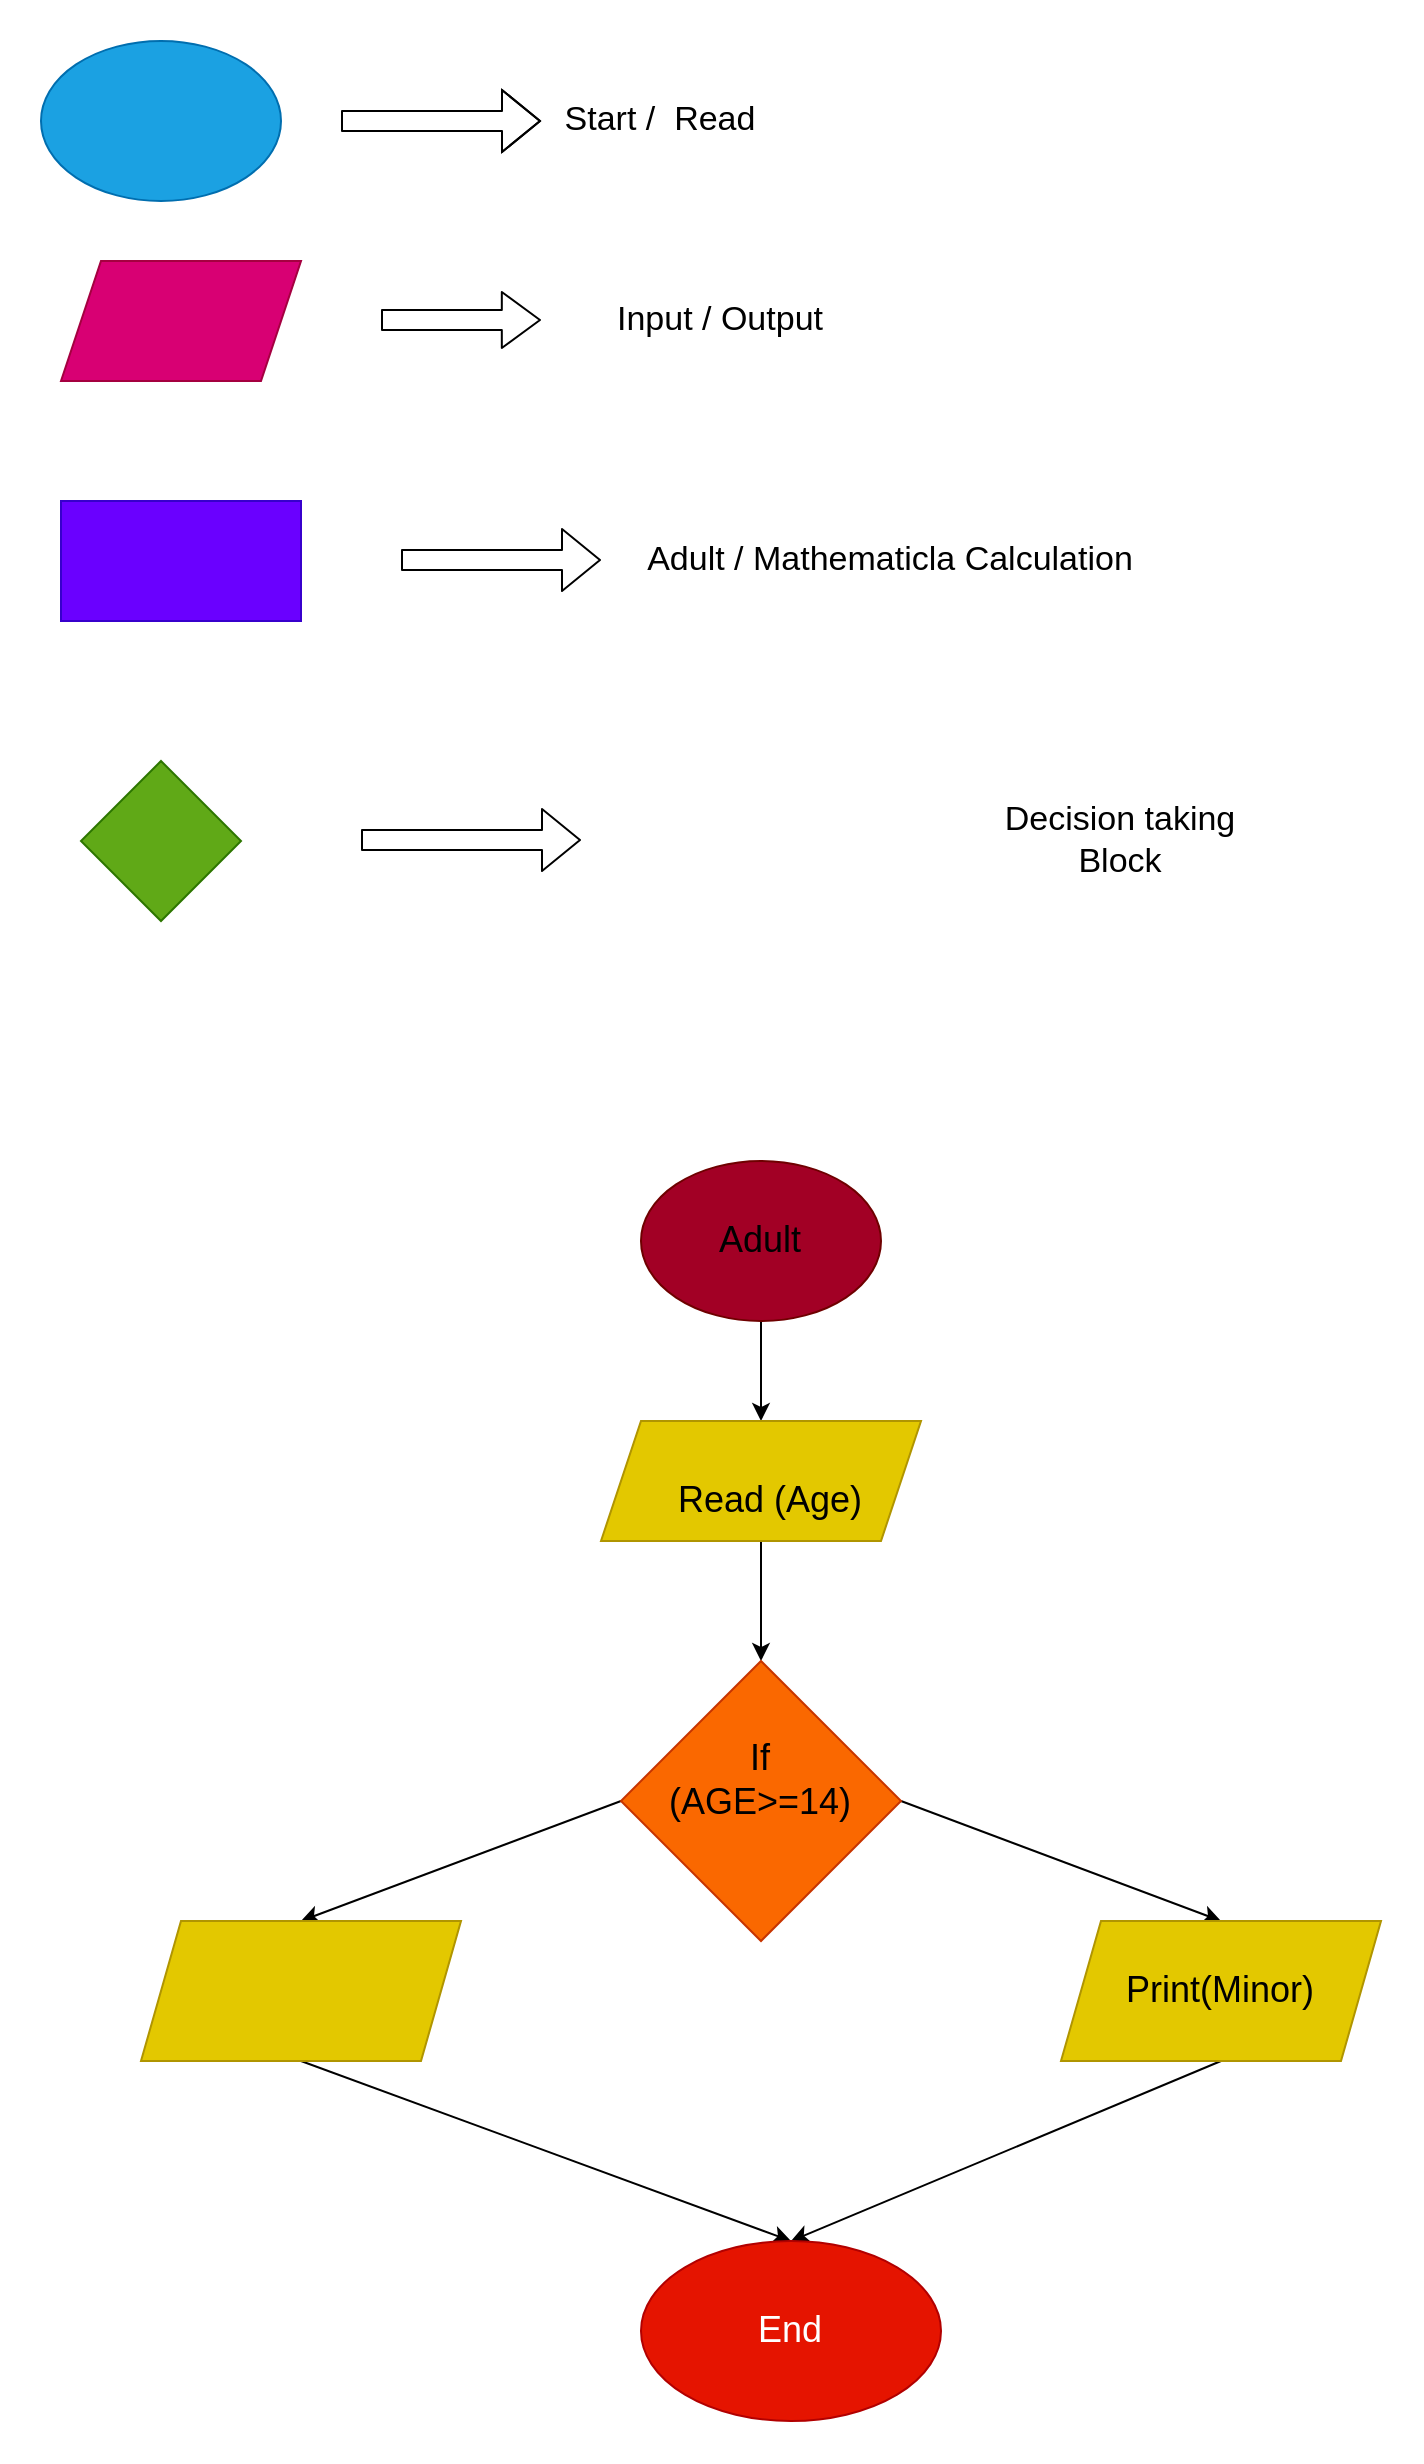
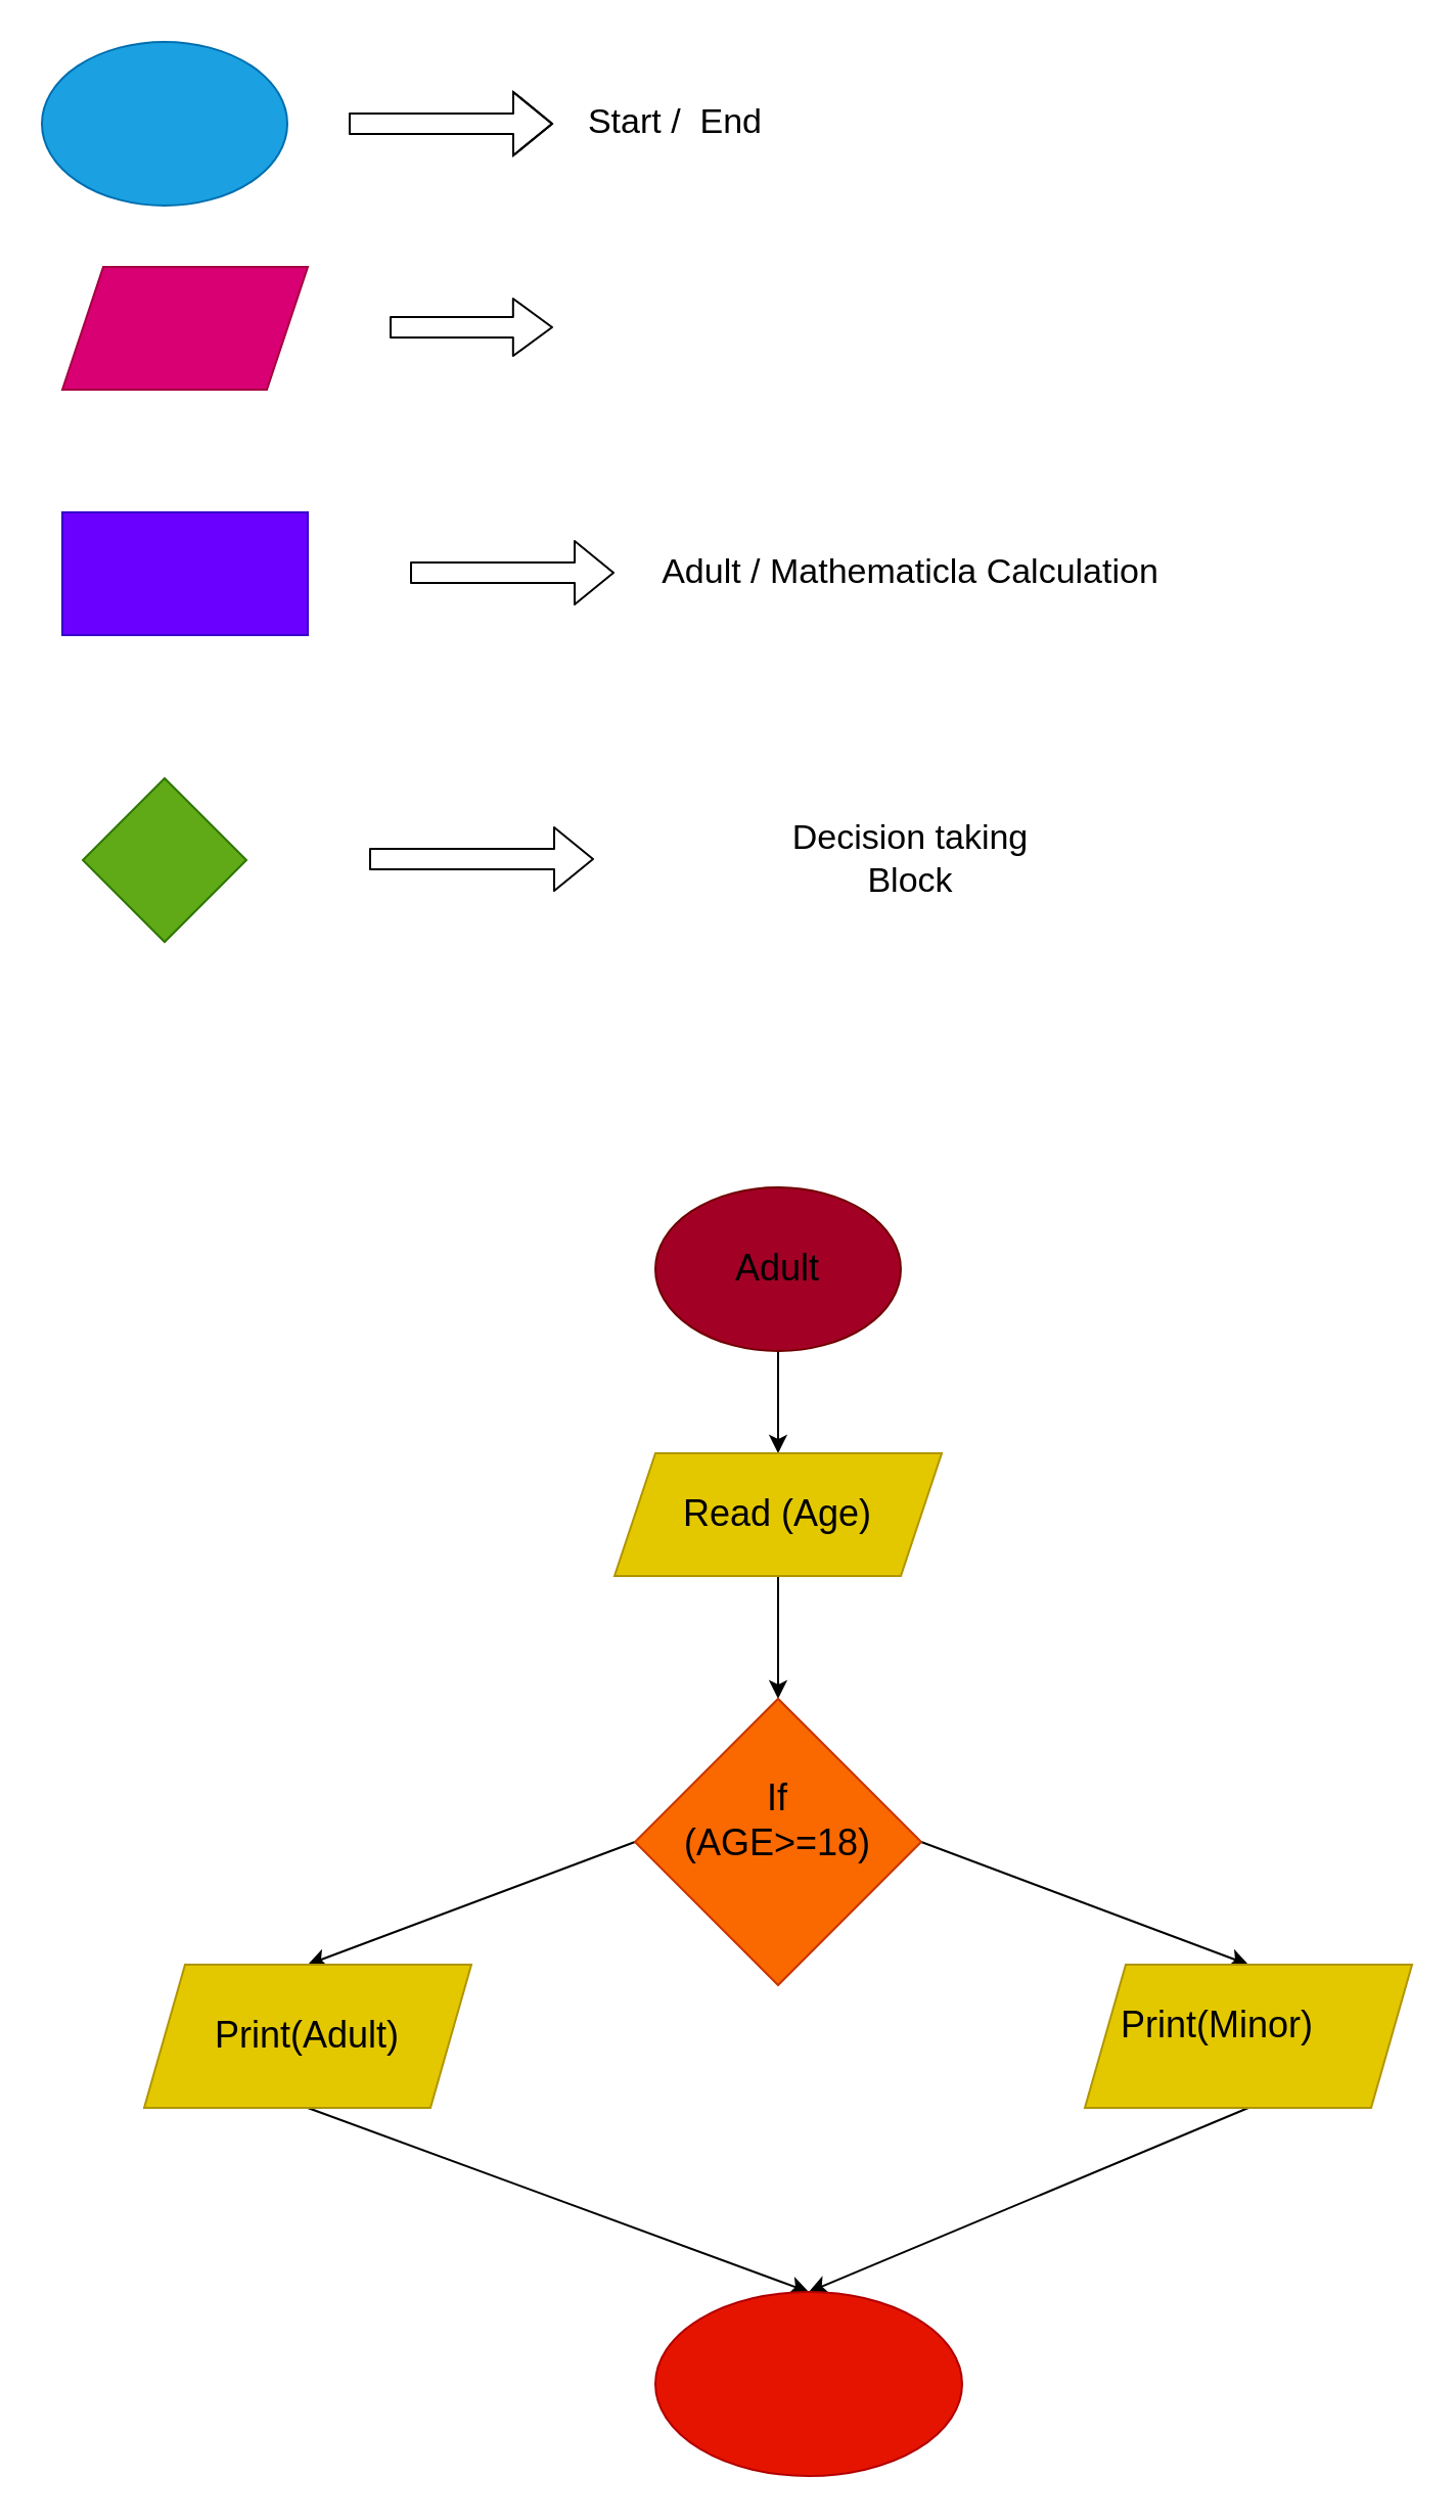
- <mxCell id="3" value="&lt;font style=&quot;font-size: 17px;&quot;&gt;Start /&amp;nbsp; Read&lt;/font&gt;" style="text;strokeColor=none;align=center;fillColor=none;html=1;verticalAlign=middle;whiteSpace=wrap;rounded=0;" parent="1" vertex="1"><mxGeometry x="280" y="35" width="100" height="50" as="geometry" /></mxCell>
+ <mxCell id="3" value="&lt;font style=&quot;font-size: 17px;&quot;&gt;Start /&amp;nbsp; End&lt;/font&gt;" style="text;strokeColor=none;align=center;fillColor=none;html=1;verticalAlign=middle;whiteSpace=wrap;rounded=0;" parent="1" vertex="1"><mxGeometry x="280" y="35" width="100" height="50" as="geometry" /></mxCell>
- <mxCell id="7" value="Input / Output" style="text;strokeColor=none;align=center;fillColor=none;html=1;verticalAlign=middle;whiteSpace=wrap;rounded=0;fontSize=17;" parent="1" vertex="1"><mxGeometry x="300" y="145" width="120" height="30" as="geometry" /></mxCell>
- <mxCell id="13" value="Decision taking Block" style="text;strokeColor=none;align=center;fillColor=none;html=1;verticalAlign=middle;whiteSpace=wrap;rounded=0;fontSize=17;" parent="1" vertex="1"><mxGeometry x="480" y="397.5" width="160" height="45" as="geometry" /></mxCell>
+ <mxCell id="13" value="Decision taking Block" style="text;strokeColor=none;align=center;fillColor=none;html=1;verticalAlign=middle;whiteSpace=wrap;rounded=0;fontSize=17;" parent="1" vertex="1"><mxGeometry x="365" y="397.5" width="160" height="45" as="geometry" /></mxCell>
- <mxCell id="19" value="Read (Age)" style="text;strokeColor=none;align=center;fillColor=none;html=1;verticalAlign=middle;whiteSpace=wrap;rounded=0;fontSize=18;" vertex="1" parent="1"><mxGeometry x="335" y="735" width="100" height="30" as="geometry" /></mxCell>
+ <mxCell id="19" value="Read (Age)" style="text;strokeColor=none;align=center;fillColor=none;html=1;verticalAlign=middle;whiteSpace=wrap;rounded=0;fontSize=18;" vertex="1" parent="1"><mxGeometry x="330" y="725" width="100" height="30" as="geometry" /></mxCell>
- <mxCell id="23" value="If (AGE&amp;gt;=14)" style="text;strokeColor=none;align=center;fillColor=none;html=1;verticalAlign=middle;whiteSpace=wrap;rounded=0;fontSize=18;" vertex="1" parent="1"><mxGeometry x="340" y="860" width="80" height="60" as="geometry" /></mxCell>
+ <mxCell id="23" value="If (AGE&amp;gt;=18)" style="text;strokeColor=none;align=center;fillColor=none;html=1;verticalAlign=middle;whiteSpace=wrap;rounded=0;fontSize=18;" vertex="1" parent="1"><mxGeometry x="340" y="860" width="80" height="60" as="geometry" /></mxCell>
+ <mxCell id="29" value="&lt;font color=&quot;#000000&quot;&gt;Print(Adult)&lt;/font&gt;" style="text;strokeColor=none;align=center;fillColor=none;html=1;verticalAlign=middle;whiteSpace=wrap;rounded=0;fontSize=18;" vertex="1" parent="1"><mxGeometry x="95" y="980" width="110" height="30" as="geometry" /></mxCell>
- <mxCell id="30" value="Print(Minor)" style="text;strokeColor=none;align=center;fillColor=none;html=1;verticalAlign=middle;whiteSpace=wrap;rounded=0;fontSize=18;fontColor=#000000;" vertex="1" parent="1"><mxGeometry x="550" y="980" width="120" height="30" as="geometry" /></mxCell>
+ <mxCell id="30" value="Print(Minor)" style="text;strokeColor=none;align=center;fillColor=none;html=1;verticalAlign=middle;whiteSpace=wrap;rounded=0;fontSize=18;fontColor=#000000;" vertex="1" parent="1"><mxGeometry x="535" y="975" width="120" height="30" as="geometry" /></mxCell>
- <mxCell id="31" value="&lt;font color=&quot;#ffffff&quot;&gt;End&lt;/font&gt;" style="text;strokeColor=none;align=center;fillColor=none;html=1;verticalAlign=middle;whiteSpace=wrap;rounded=0;fontSize=18;fontColor=#000000;" vertex="1" parent="1"><mxGeometry x="365" y="1150" width="60" height="30" as="geometry" /></mxCell>
